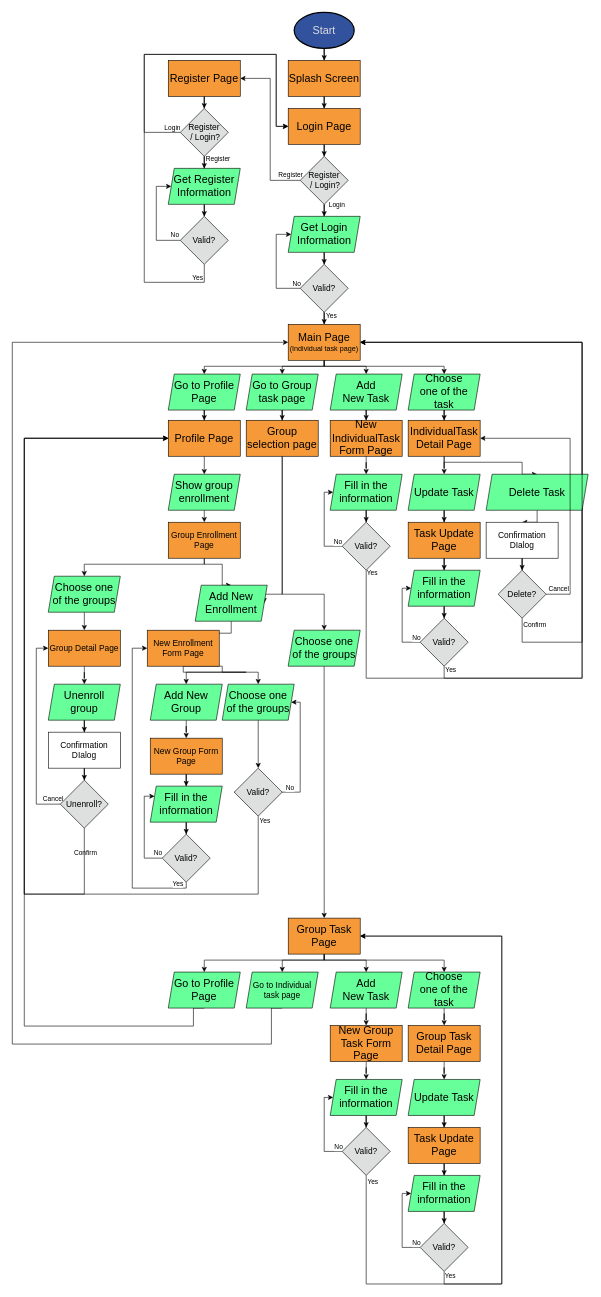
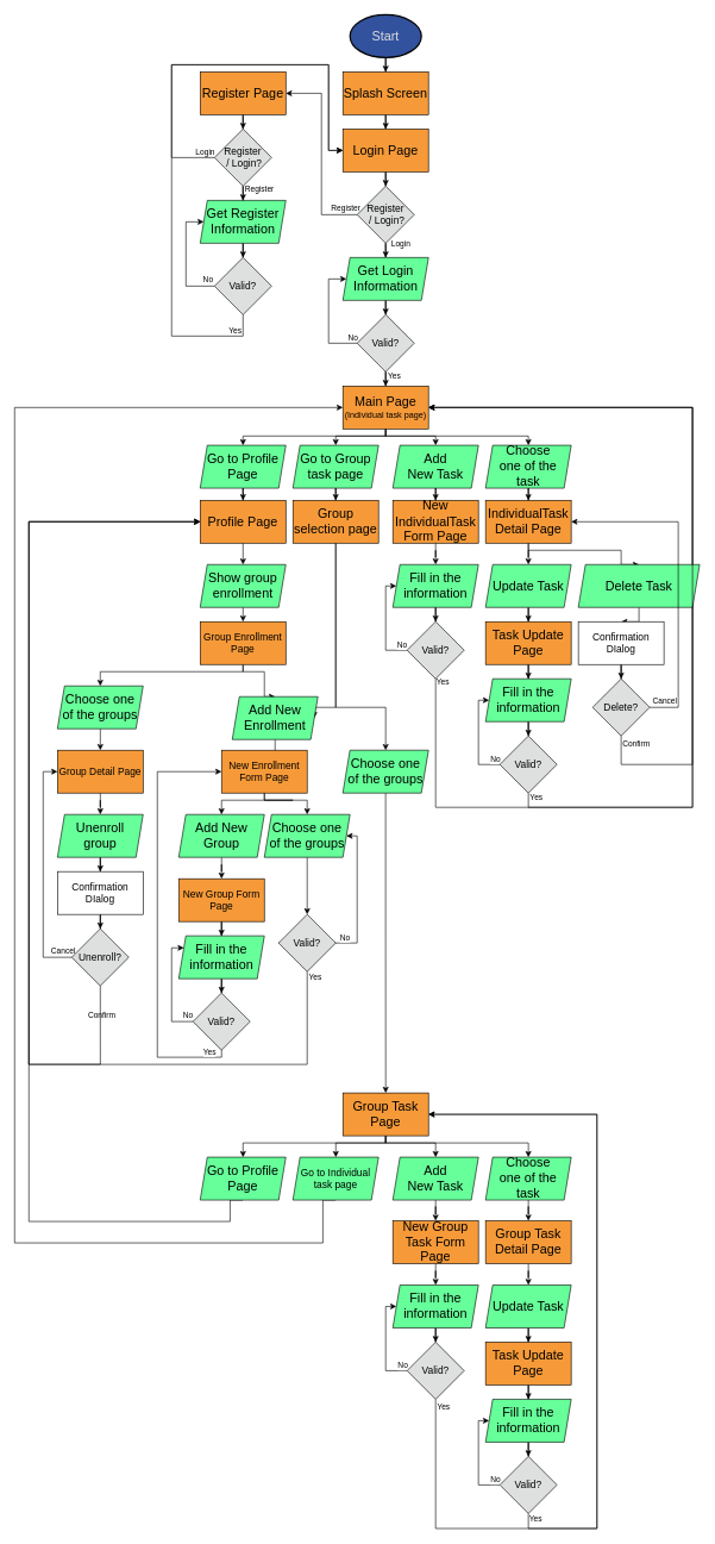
- <mxCell id="93" value="&lt;font style=&quot;&quot;&gt;&lt;font style=&quot;font-size: 14px;&quot;&gt;New Enrollment Form Page&lt;/font&gt;&lt;br&gt;&lt;/font&gt;" style="rounded=0;whiteSpace=wrap;html=1;labelBackgroundColor=none;fillColor=#F69A39;" parent="1" vertex="1"><mxGeometry x="245" y="1050" width="120" height="60" as="geometry" /></mxCell>
+ <mxCell id="93" value="&lt;font style=&quot;&quot;&gt;&lt;font style=&quot;font-size: 14px;&quot;&gt;New Enrollment Form Page&lt;/font&gt;&lt;br&gt;&lt;/font&gt;" style="rounded=0;whiteSpace=wrap;html=1;labelBackgroundColor=none;fillColor=#F69A39;" parent="1" vertex="1"><mxGeometry x="310" y="1050" width="120" height="60" as="geometry" /></mxCell>
